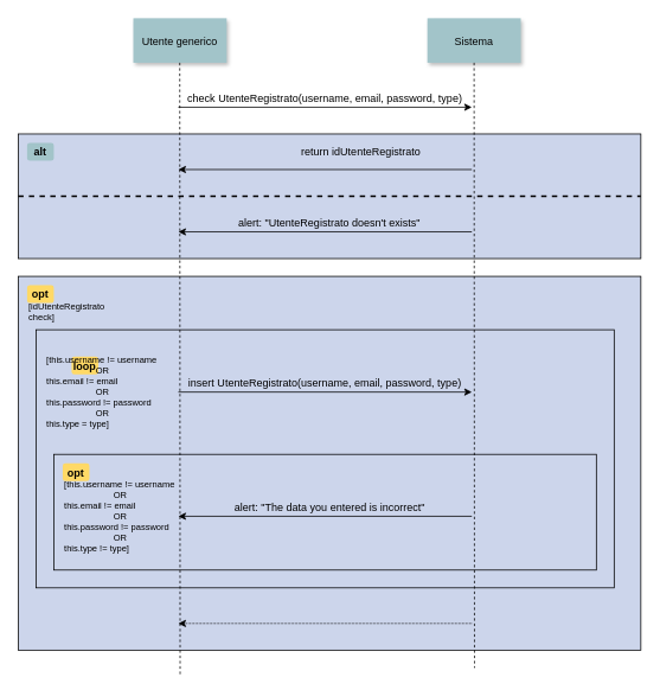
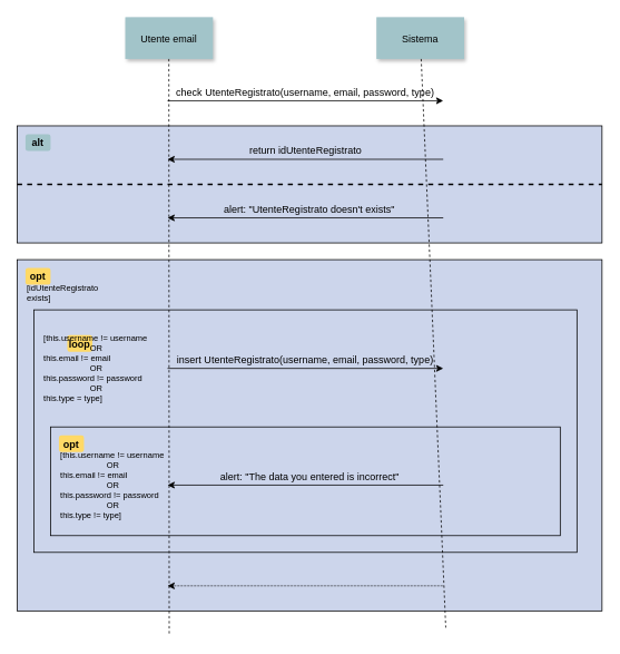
- <mxCell id="7" value="Sistema" style="shadow=1;fillColor=#A2C4C9;strokeColor=none" parent="1" vertex="1"><mxGeometry x="480" y="20" width="105" height="50" as="geometry" /></mxCell>
+ <mxCell id="7" value="Sistema" style="shadow=1;fillColor=#A2C4C9;strokeColor=none" parent="1" vertex="1"><mxGeometry x="450" y="20" width="105" height="50" as="geometry" /></mxCell>
- <mxCell id="6" value="Utente generico" style="shadow=1;fillColor=#A2C4C9;strokeColor=none" parent="1" vertex="1"><mxGeometry x="149.38" y="20" width="105" height="50" as="geometry" /></mxCell>
+ <mxCell id="6" value="Utente email" style="shadow=1;fillColor=#A2C4C9;strokeColor=none" parent="1" vertex="1"><mxGeometry x="149.38" y="20" width="105" height="50" as="geometry" /></mxCell>
- <mxCell id="12" value="return idUtenteRegistrato" style="text;html=1;strokeColor=none;fillColor=none;align=center;verticalAlign=middle;whiteSpace=wrap;rounded=0;" vertex="1" parent="1"><mxGeometry x="335.63" y="160" width="138.75" height="20" as="geometry" /></mxCell>
+ <mxCell id="12" value="return idUtenteRegistrato" style="text;html=1;strokeColor=none;fillColor=none;align=center;verticalAlign=middle;whiteSpace=wrap;rounded=0;" vertex="1" parent="1"><mxGeometry x="295.63" y="170" width="138.75" height="20" as="geometry" /></mxCell>
- <mxCell id="18" value="[idUtenteRegistrato&lt;br&gt;check]" style="text;html=1;strokeColor=none;fillColor=none;align=left;verticalAlign=middle;whiteSpace=wrap;rounded=0;fontSize=10;" vertex="1" parent="1"><mxGeometry x="30" y="340" width="40" height="20" as="geometry" /></mxCell>
+ <mxCell id="18" value="[idUtenteRegistrato&lt;br&gt;exists]" style="text;html=1;strokeColor=none;fillColor=none;align=left;verticalAlign=middle;whiteSpace=wrap;rounded=0;fontSize=10;" vertex="1" parent="1"><mxGeometry x="30" y="340" width="40" height="20" as="geometry" /></mxCell>
